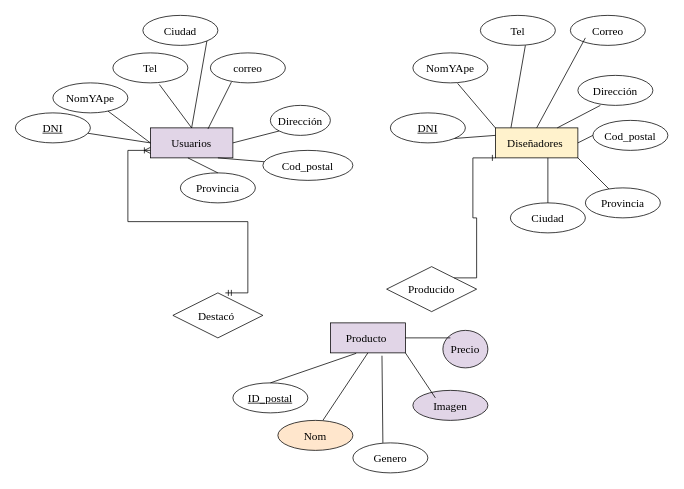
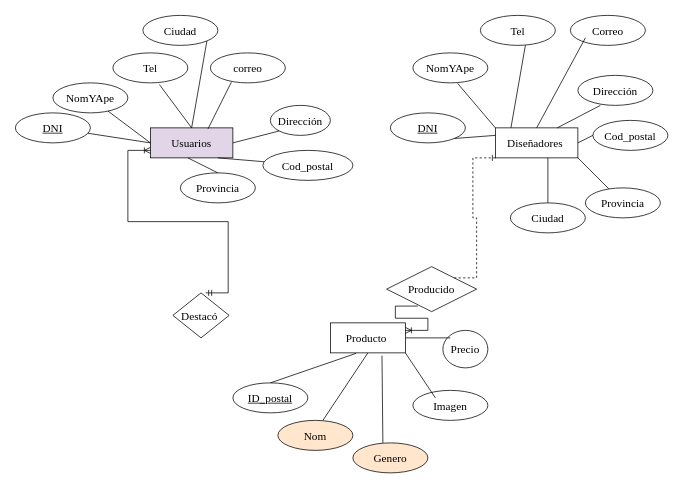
- <mxCell id="3" value="Diseñadores&amp;nbsp;" style="whiteSpace=wrap;html=1;align=center;fontFamily=Verdana;fontSize=15;fillColor=#fff2cc;" vertex="1" parent="1"><mxGeometry x="660" y="170" width="110" height="40" as="geometry" /></mxCell>
+ <mxCell id="3" value="Diseñadores&amp;nbsp;" style="whiteSpace=wrap;html=1;align=center;fontFamily=Verdana;fontSize=15;" vertex="1" parent="1"><mxGeometry x="660" y="170" width="110" height="40" as="geometry" /></mxCell>
- <mxCell id="49" value="" style="edgeStyle=entityRelationEdgeStyle;fontSize=12;html=1;endArrow=ERone;endFill=1;rounded=0;fontFamily=Verdana;entryX=0;entryY=1;entryDx=0;entryDy=0;exitX=1;exitY=0;exitDx=0;exitDy=0;" edge="1" parent="1" source="46" target="3"><mxGeometry width="100" height="100" relative="1" as="geometry"><mxPoint x="400" y="450" as="sourcePoint" /><mxPoint x="620" y="230" as="targetPoint" /></mxGeometry></mxCell>
+ <mxCell id="49" value="" style="edgeStyle=entityRelationEdgeStyle;fontSize=12;html=1;endArrow=ERone;endFill=1;rounded=0;fontFamily=Verdana;entryX=0;entryY=1;entryDx=0;entryDy=0;exitX=1;exitY=0;exitDx=0;exitDy=0;dashed=1;" edge="1" parent="1" source="46" target="3"><mxGeometry width="100" height="100" relative="1" as="geometry"><mxPoint x="400" y="450" as="sourcePoint" /><mxPoint x="620" y="230" as="targetPoint" /></mxGeometry></mxCell>
- <mxCell id="47" value="Destacó&amp;nbsp;" style="shape=rhombus;perimeter=rhombusPerimeter;whiteSpace=wrap;html=1;align=center;fontFamily=Verdana;fontSize=15;" vertex="1" parent="1"><mxGeometry x="230" y="390" width="120" height="60" as="geometry" /></mxCell>
+ <mxCell id="47" value="Destacó&amp;nbsp;" style="shape=rhombus;perimeter=rhombusPerimeter;whiteSpace=wrap;html=1;align=center;fontFamily=Verdana;fontSize=15;" vertex="1" parent="1"><mxGeometry x="230" y="390" width="75" height="60" as="geometry" /></mxCell>
+ <mxCell id="48" value="" style="edgeStyle=entityRelationEdgeStyle;fontSize=12;html=1;endArrow=ERoneToMany;rounded=0;fontFamily=Verdana;entryX=1;entryY=0.25;entryDx=0;entryDy=0;exitX=0.347;exitY=0.877;exitDx=0;exitDy=0;exitPerimeter=0;" edge="1" parent="1" source="46" target="35"><mxGeometry width="100" height="100" relative="1" as="geometry"><mxPoint x="400" y="450" as="sourcePoint" /><mxPoint x="660" y="220" as="targetPoint" /></mxGeometry></mxCell>
- <mxCell id="35" value="Producto&amp;nbsp;" style="whiteSpace=wrap;html=1;align=center;fontFamily=Verdana;fontSize=15;fillColor=#e1d5e7;" vertex="1" parent="1"><mxGeometry x="440" y="430" width="100" height="40" as="geometry" /></mxCell>
+ <mxCell id="35" value="Producto&amp;nbsp;" style="whiteSpace=wrap;html=1;align=center;fontFamily=Verdana;fontSize=15;" vertex="1" parent="1"><mxGeometry x="440" y="430" width="100" height="40" as="geometry" /></mxCell>
- <mxCell id="40" value="Precio" style="ellipse;whiteSpace=wrap;html=1;align=center;fontFamily=Verdana;fontSize=15;fillColor=#e1d5e7;" vertex="1" parent="1"><mxGeometry x="590" y="440" width="60" height="50" as="geometry" /></mxCell>
+ <mxCell id="40" value="Precio" style="ellipse;whiteSpace=wrap;html=1;align=center;fontFamily=Verdana;fontSize=15;" vertex="1" parent="1"><mxGeometry x="590" y="440" width="60" height="50" as="geometry" /></mxCell>
- <mxCell id="38" value="Imagen" style="ellipse;whiteSpace=wrap;html=1;align=center;fontFamily=Verdana;fontSize=15;fillColor=#e1d5e7;" vertex="1" parent="1"><mxGeometry x="550" y="520" width="100" height="40" as="geometry" /></mxCell>
+ <mxCell id="38" value="Imagen" style="ellipse;whiteSpace=wrap;html=1;align=center;fontFamily=Verdana;fontSize=15;" vertex="1" parent="1"><mxGeometry x="550" y="520" width="100" height="40" as="geometry" /></mxCell>
- <mxCell id="39" value="Genero" style="ellipse;whiteSpace=wrap;html=1;align=center;fontFamily=Verdana;fontSize=15;" vertex="1" parent="1"><mxGeometry x="470" y="590" width="100" height="40" as="geometry" /></mxCell>
+ <mxCell id="39" value="Genero" style="ellipse;whiteSpace=wrap;html=1;align=center;fontFamily=Verdana;fontSize=15;fillColor=#ffe6cc;" vertex="1" parent="1"><mxGeometry x="470" y="590" width="100" height="40" as="geometry" /></mxCell>
